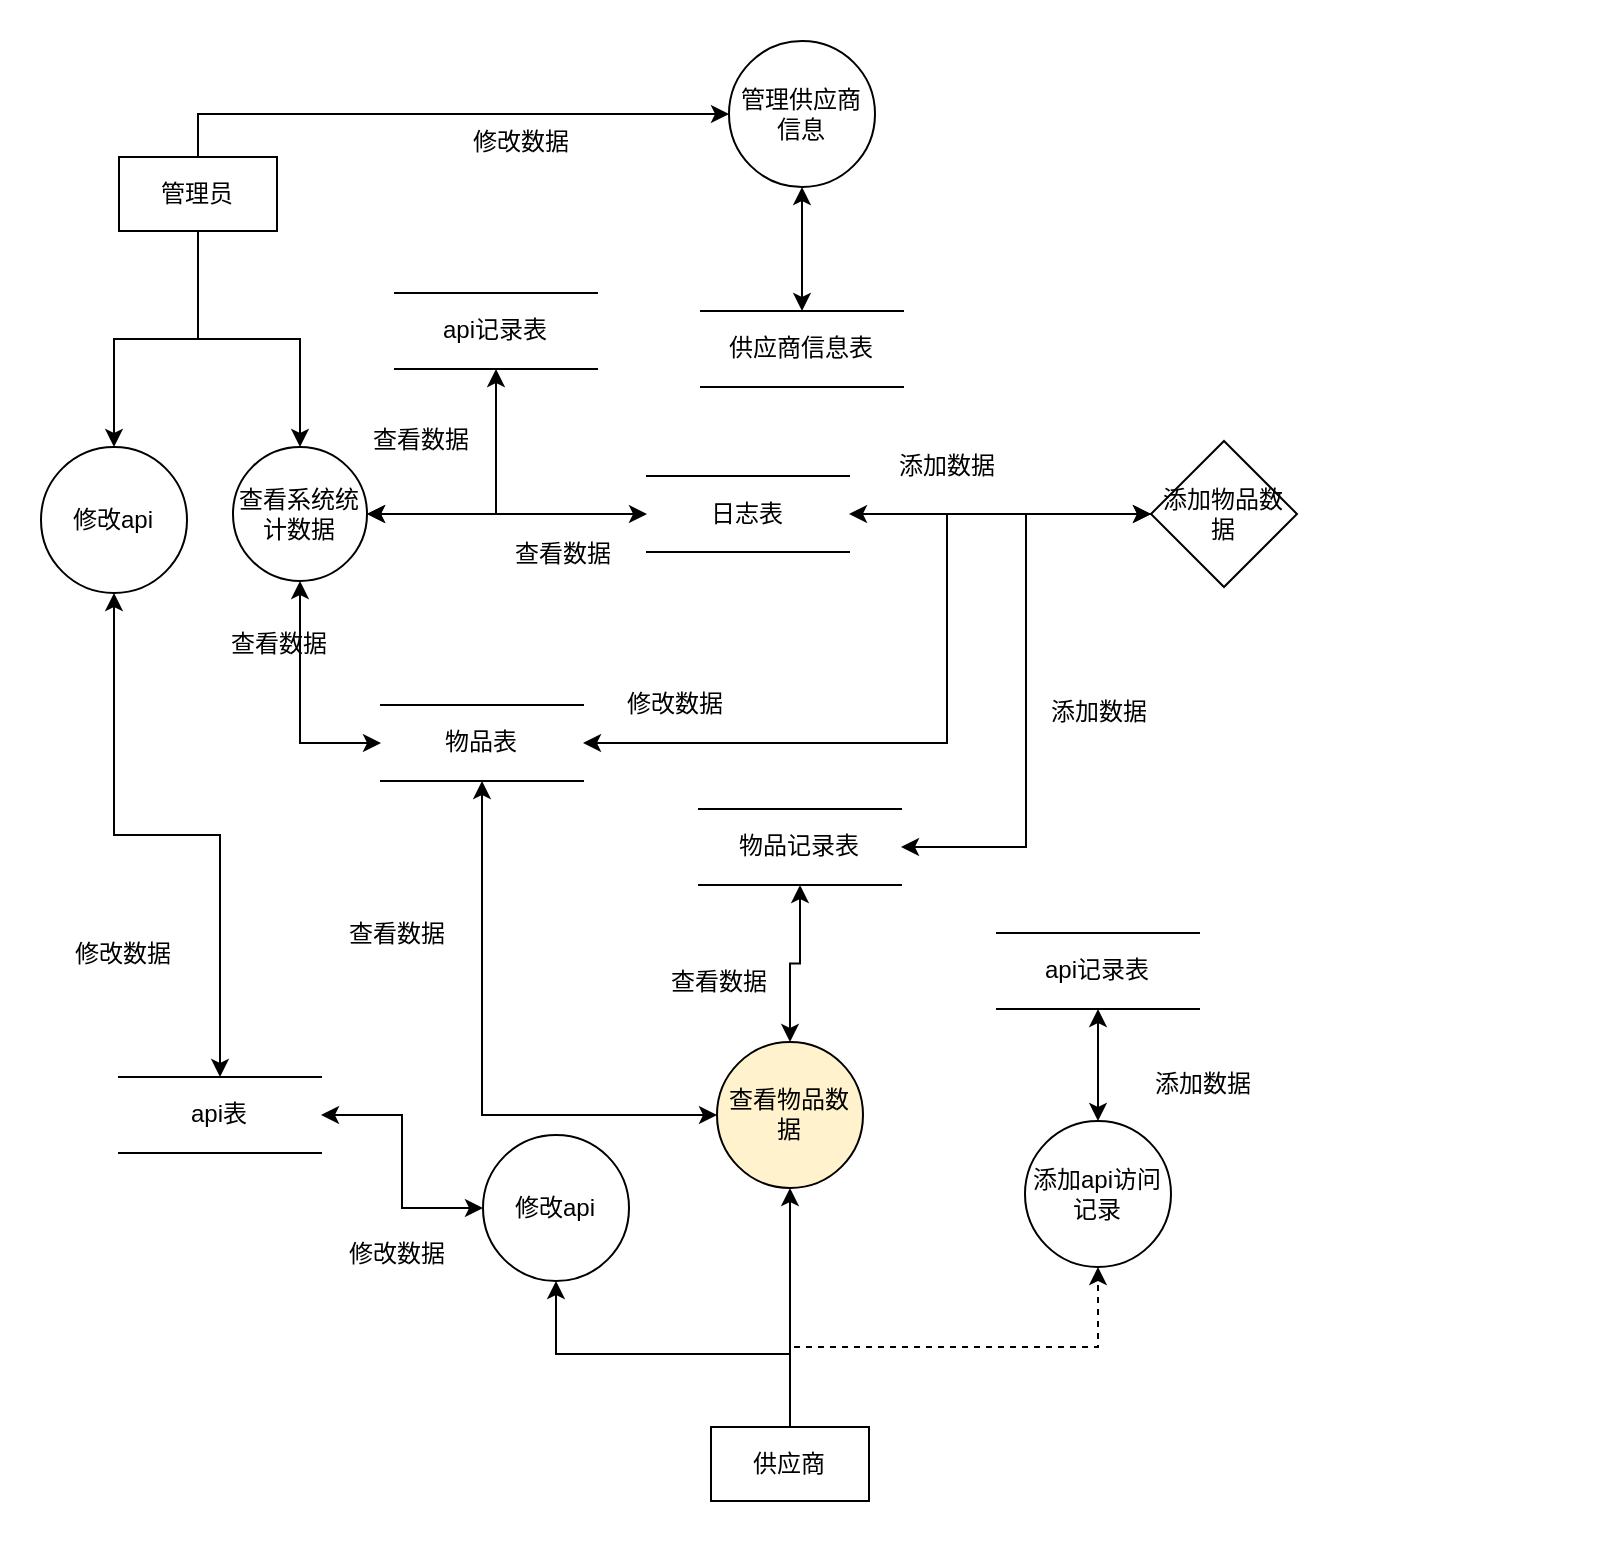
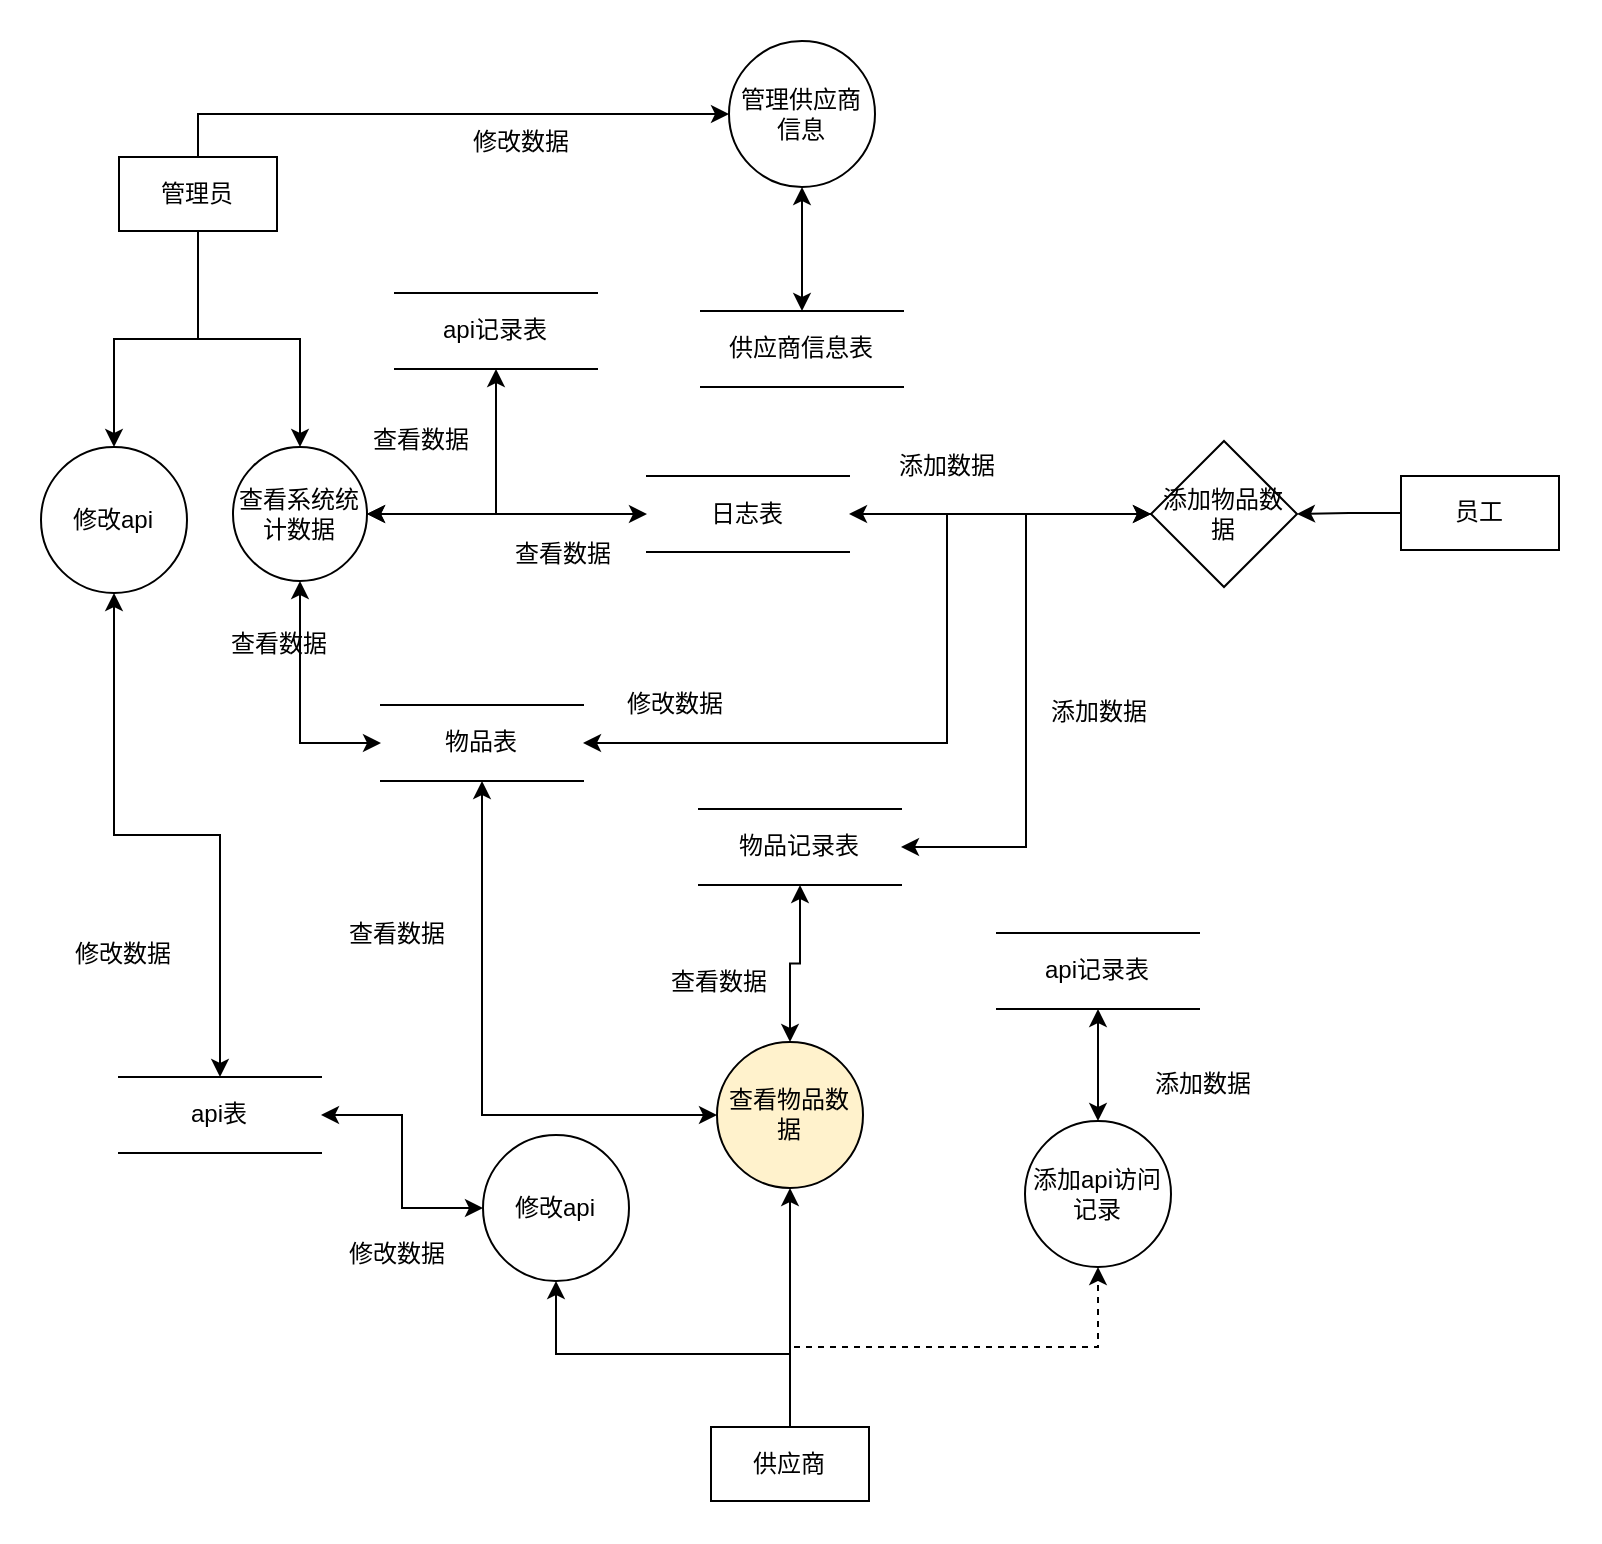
+ <mxCell id="6" style="edgeStyle=orthogonalEdgeStyle;rounded=0;orthogonalLoop=1;jettySize=auto;html=1;" edge="1" parent="1" source="7" target="36"><mxGeometry relative="1" as="geometry" /></mxCell>
+ <mxCell id="7" value="员工" style="rounded=0;whiteSpace=wrap;html=1;" vertex="1" parent="1"><mxGeometry x="700" y="237.5" width="79" height="37" as="geometry" /></mxCell>
